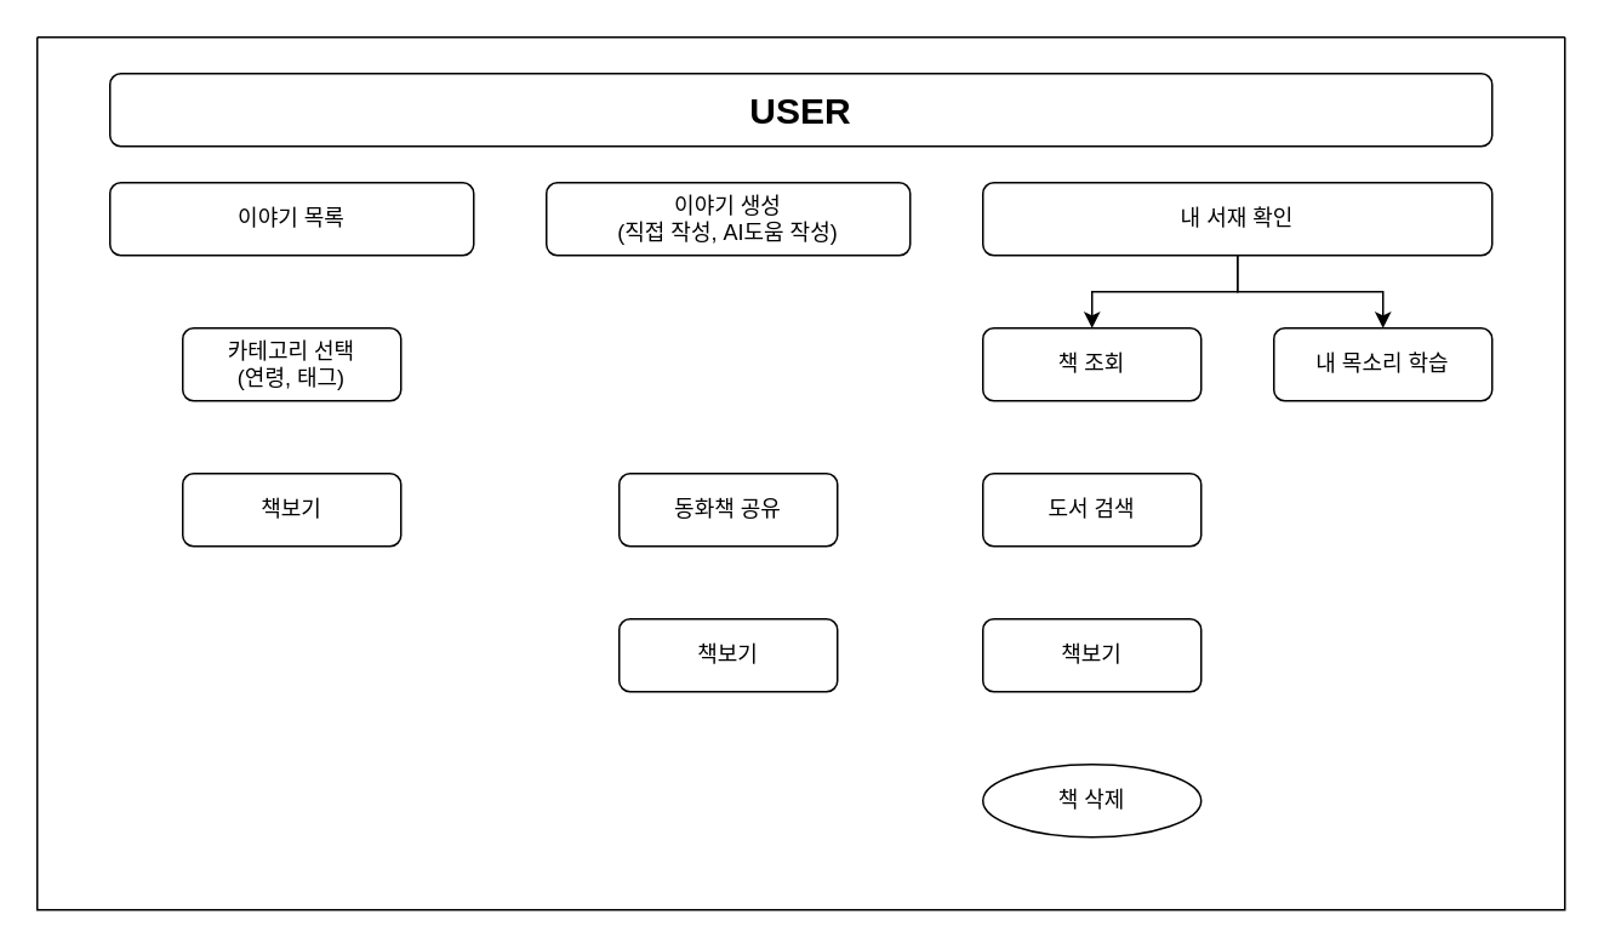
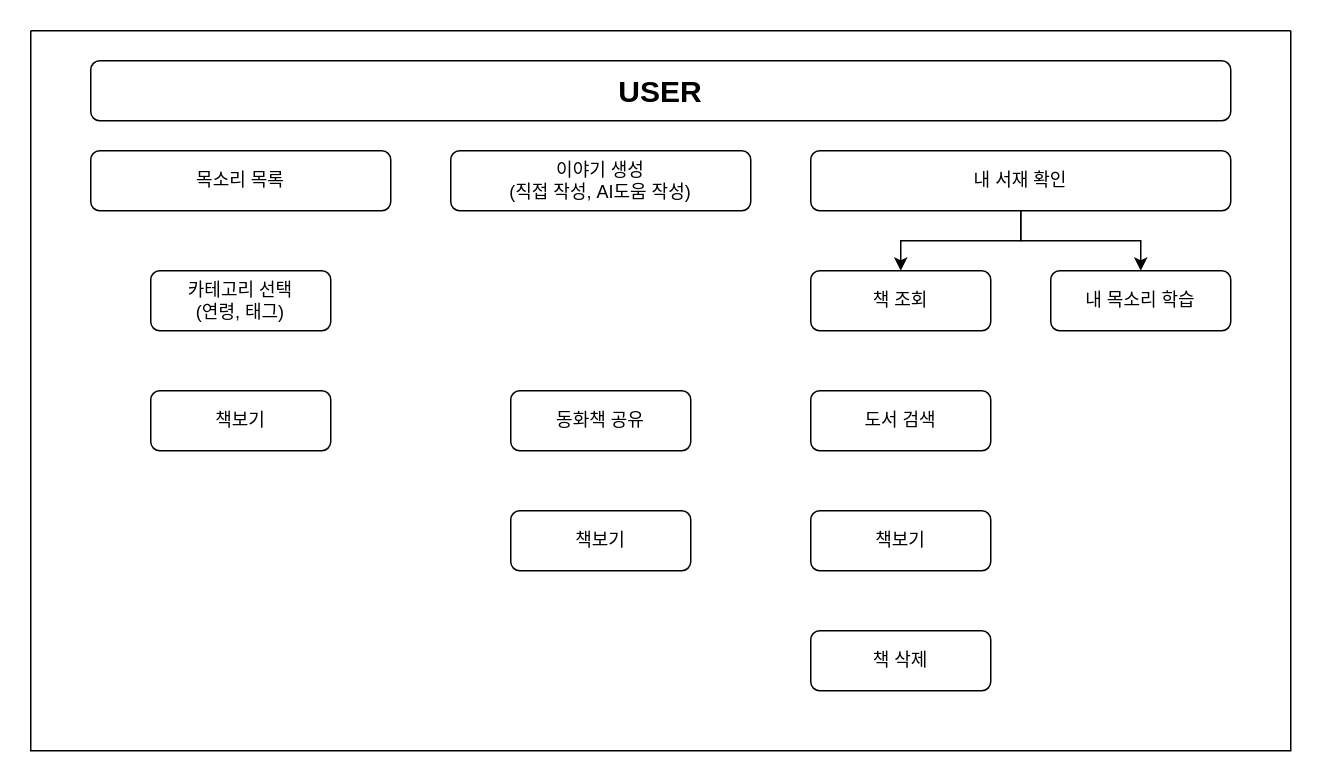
- <mxCell id="4" value="이야기 목록" style="rounded=1;whiteSpace=wrap;html=1;" parent="2" vertex="1"><mxGeometry x="40" y="80" width="200" height="40" as="geometry" /></mxCell>
+ <mxCell id="4" value="목소리 목록" style="rounded=1;whiteSpace=wrap;html=1;" parent="2" vertex="1"><mxGeometry x="40" y="80" width="200" height="40" as="geometry" /></mxCell>
- <mxCell id="17" value="책 삭제" style="ellipse;whiteSpace=wrap;html=1;" parent="2" vertex="1"><mxGeometry x="520" y="400" width="120" height="40" as="geometry" /></mxCell>
+ <mxCell id="17" value="책 삭제" style="rounded=1;whiteSpace=wrap;html=1;" parent="2" vertex="1"><mxGeometry x="520" y="400" width="120" height="40" as="geometry" /></mxCell>
